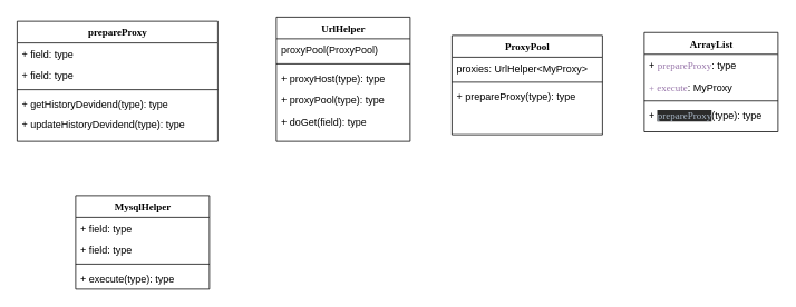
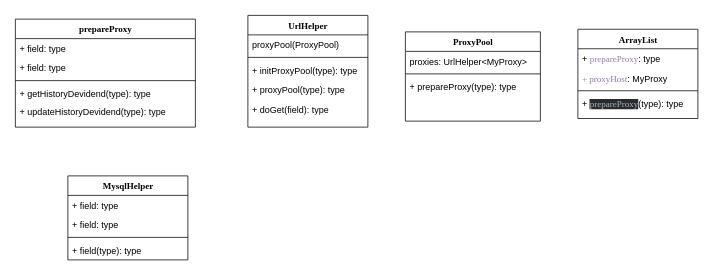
- <mxCell id="5" value="+ proxyHost(&lt;span&gt;type): type&lt;/span&gt;&lt;br&gt;" style="text;html=1;strokeColor=none;fillColor=none;align=left;verticalAlign=top;spacingLeft=4;spacingRight=4;whiteSpace=wrap;overflow=hidden;rotatable=0;points=[[0,0.5],[1,0.5]];portConstraint=eastwest;" parent="2" vertex="1"><mxGeometry y="60" width="160" height="26" as="geometry" /></mxCell>
+ <mxCell id="5" value="+ initProxyPool(&lt;span&gt;type): type&lt;/span&gt;&lt;br&gt;" style="text;html=1;strokeColor=none;fillColor=none;align=left;verticalAlign=top;spacingLeft=4;spacingRight=4;whiteSpace=wrap;overflow=hidden;rotatable=0;points=[[0,0.5],[1,0.5]];portConstraint=eastwest;" parent="2" vertex="1"><mxGeometry y="60" width="160" height="26" as="geometry" /></mxCell>
- <mxCell id="25" value="&lt;span style=&quot;background-color: rgb(255 , 255 , 255)&quot;&gt;&lt;span style=&quot;color: rgb(152 , 118 , 170) ; font-family: &amp;#34;source code pro&amp;#34; ; font-size: 9pt&quot;&gt;+ execute&lt;/span&gt;: MyProxy&lt;/span&gt;" style="text;html=1;strokeColor=none;fillColor=none;align=left;verticalAlign=top;spacingLeft=4;spacingRight=4;whiteSpace=wrap;overflow=hidden;rotatable=0;points=[[0,0.5],[1,0.5]];portConstraint=eastwest;" vertex="1" parent="23"><mxGeometry y="52" width="160" height="26" as="geometry" /></mxCell>
+ <mxCell id="25" value="&lt;span style=&quot;background-color: rgb(255 , 255 , 255)&quot;&gt;&lt;span style=&quot;color: rgb(152 , 118 , 170) ; font-family: &amp;#34;source code pro&amp;#34; ; font-size: 9pt&quot;&gt;+ proxyHost&lt;/span&gt;: MyProxy&lt;/span&gt;" style="text;html=1;strokeColor=none;fillColor=none;align=left;verticalAlign=top;spacingLeft=4;spacingRight=4;whiteSpace=wrap;overflow=hidden;rotatable=0;points=[[0,0.5],[1,0.5]];portConstraint=eastwest;" vertex="1" parent="23"><mxGeometry y="52" width="160" height="26" as="geometry" /></mxCell>
- <mxCell id="12" value="+ execute(type): type" style="text;html=1;strokeColor=none;fillColor=none;align=left;verticalAlign=top;spacingLeft=4;spacingRight=4;whiteSpace=wrap;overflow=hidden;rotatable=0;points=[[0,0.5],[1,0.5]];portConstraint=eastwest;" parent="8" vertex="1"><mxGeometry y="86" width="160" height="26" as="geometry" /></mxCell>
+ <mxCell id="12" value="+ field(type): type" style="text;html=1;strokeColor=none;fillColor=none;align=left;verticalAlign=top;spacingLeft=4;spacingRight=4;whiteSpace=wrap;overflow=hidden;rotatable=0;points=[[0,0.5],[1,0.5]];portConstraint=eastwest;" parent="8" vertex="1"><mxGeometry y="86" width="160" height="26" as="geometry" /></mxCell>
